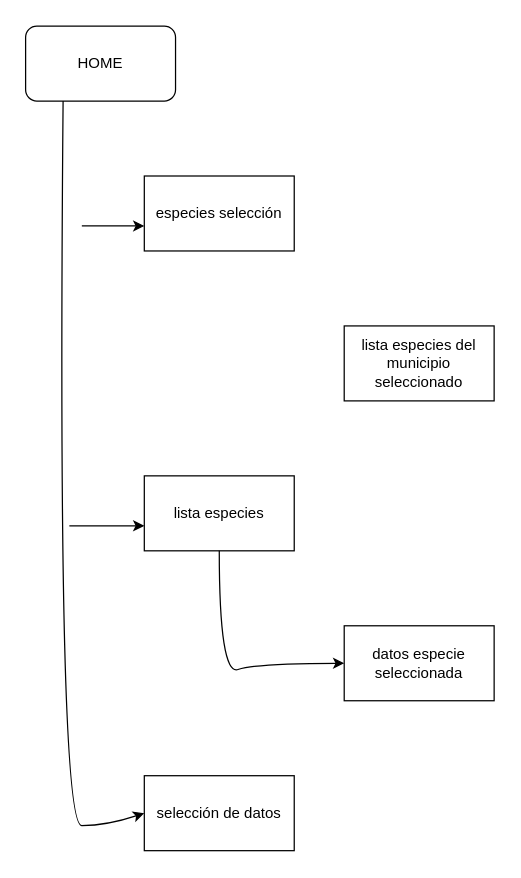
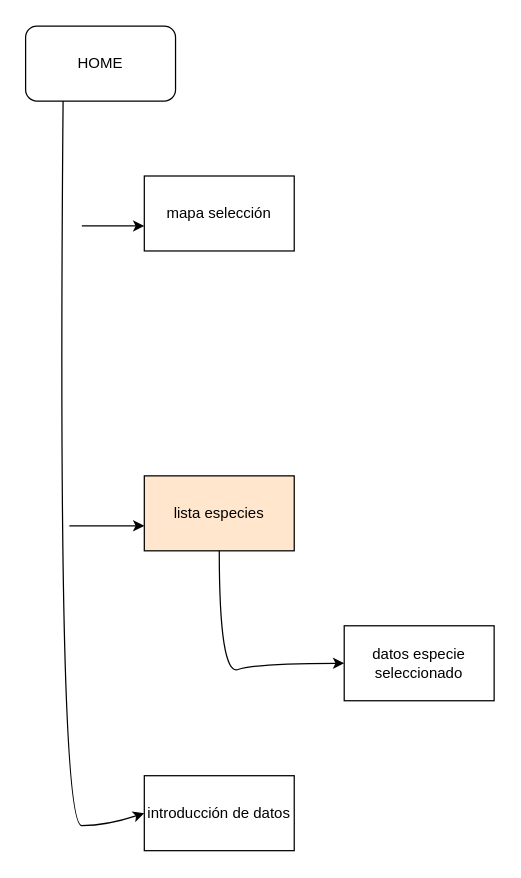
- <mxCell id="6" value="especies selección" style="rounded=0;whiteSpace=wrap;html=1;" vertex="1" parent="1"><mxGeometry x="115" y="140" width="120" height="60" as="geometry" /></mxCell>
+ <mxCell id="6" value="mapa selección" style="rounded=0;whiteSpace=wrap;html=1;" vertex="1" parent="1"><mxGeometry x="115" y="140" width="120" height="60" as="geometry" /></mxCell>
- <mxCell id="4" value="&lt;div&gt;lista especies del municipio seleccionado&lt;/div&gt;" style="rounded=0;whiteSpace=wrap;html=1;" vertex="1" parent="1"><mxGeometry x="275" y="260" width="120" height="60" as="geometry" /></mxCell>
- <mxCell id="5" value="&lt;div&gt;lista especies&lt;/div&gt;" style="rounded=0;whiteSpace=wrap;html=1;" vertex="1" parent="1"><mxGeometry x="115" y="380" width="120" height="60" as="geometry" /></mxCell>
+ <mxCell id="5" value="&lt;div&gt;lista especies&lt;/div&gt;" style="rounded=0;whiteSpace=wrap;html=1;fillColor=#ffe6cc;" vertex="1" parent="1"><mxGeometry x="115" y="380" width="120" height="60" as="geometry" /></mxCell>
- <mxCell id="7" value="datos especie seleccionada" style="rounded=0;whiteSpace=wrap;html=1;" vertex="1" parent="1"><mxGeometry x="275" y="500" width="120" height="60" as="geometry" /></mxCell>
+ <mxCell id="7" value="datos especie seleccionado" style="rounded=0;whiteSpace=wrap;html=1;" vertex="1" parent="1"><mxGeometry x="275" y="500" width="120" height="60" as="geometry" /></mxCell>
- <mxCell id="3" value="selección de datos" style="rounded=0;whiteSpace=wrap;html=1;" vertex="1" parent="1"><mxGeometry x="115" y="620" width="120" height="60" as="geometry" /></mxCell>
+ <mxCell id="3" value="introducción de datos" style="rounded=0;whiteSpace=wrap;html=1;" vertex="1" parent="1"><mxGeometry x="115" y="620" width="120" height="60" as="geometry" /></mxCell>
